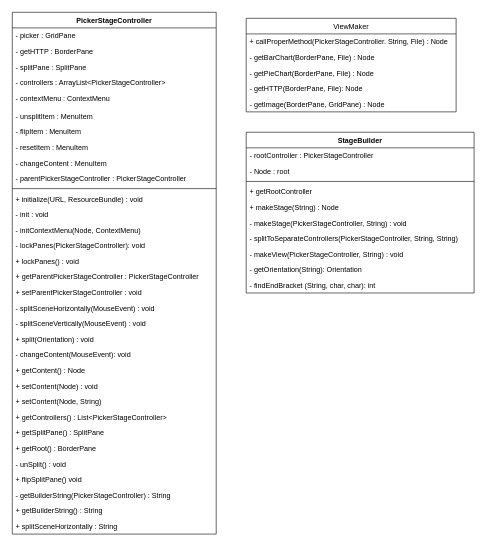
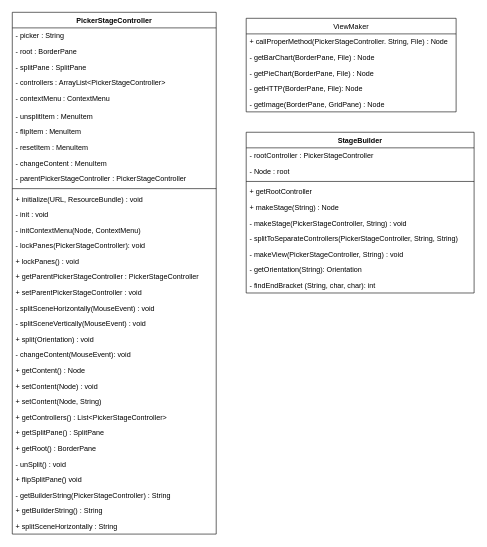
- <mxCell id="3" value="- picker : GridPane&#10;" style="text;strokeColor=none;fillColor=none;align=left;verticalAlign=top;spacingLeft=4;spacingRight=4;overflow=hidden;rotatable=0;points=[[0,0.5],[1,0.5]];portConstraint=eastwest;" parent="2" vertex="1"><mxGeometry y="26" width="340" height="26" as="geometry" /></mxCell>
+ <mxCell id="3" value="- picker : String&#10;" style="text;strokeColor=none;fillColor=none;align=left;verticalAlign=top;spacingLeft=4;spacingRight=4;overflow=hidden;rotatable=0;points=[[0,0.5],[1,0.5]];portConstraint=eastwest;" parent="2" vertex="1"><mxGeometry y="26" width="340" height="26" as="geometry" /></mxCell>
- <mxCell id="4" value="- getHTTP : BorderPane" style="text;strokeColor=none;fillColor=none;align=left;verticalAlign=top;spacingLeft=4;spacingRight=4;overflow=hidden;rotatable=0;points=[[0,0.5],[1,0.5]];portConstraint=eastwest;" parent="2" vertex="1"><mxGeometry y="52" width="340" height="26" as="geometry" /></mxCell>
+ <mxCell id="4" value="- root : BorderPane" style="text;strokeColor=none;fillColor=none;align=left;verticalAlign=top;spacingLeft=4;spacingRight=4;overflow=hidden;rotatable=0;points=[[0,0.5],[1,0.5]];portConstraint=eastwest;" parent="2" vertex="1"><mxGeometry y="52" width="340" height="26" as="geometry" /></mxCell>
